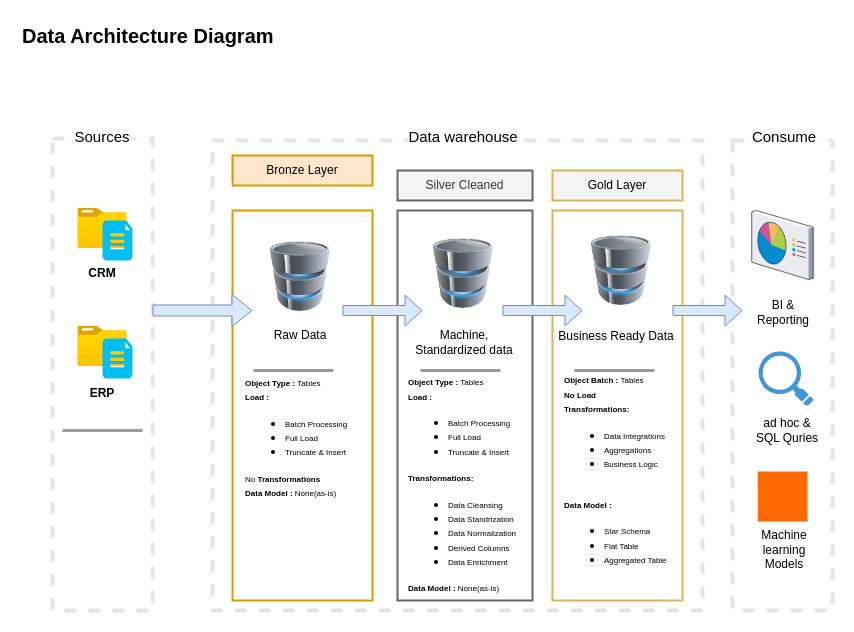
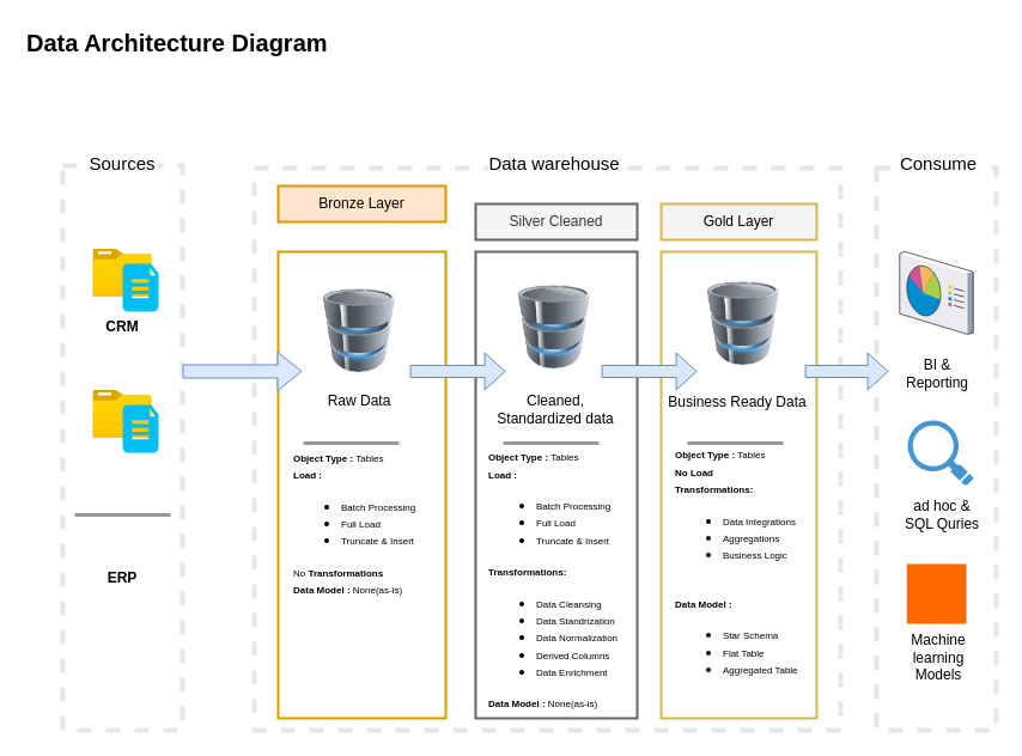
- <mxCell id="30" value="Machine, Standardized data" style="text;html=1;align=center;verticalAlign=middle;whiteSpace=wrap;rounded=0;" vertex="1" parent="1"><mxGeometry x="409" y="327" width="110" height="30" as="geometry" /></mxCell>
+ <mxCell id="30" value="Cleaned, Standardized data" style="text;html=1;align=center;verticalAlign=middle;whiteSpace=wrap;rounded=0;" vertex="1" parent="1"><mxGeometry x="409" y="327" width="110" height="30" as="geometry" /></mxCell>
- <mxCell id="18" value="&lt;b&gt;ERP&lt;/b&gt;" style="text;html=1;align=center;verticalAlign=middle;whiteSpace=wrap;rounded=0;" vertex="1" parent="1"><mxGeometry x="71.64" y="378" width="60" height="30" as="geometry" /></mxCell>
+ <mxCell id="18" value="&lt;b&gt;ERP&lt;/b&gt;" style="text;html=1;align=center;verticalAlign=middle;whiteSpace=wrap;rounded=0;" vertex="1" parent="1"><mxGeometry x="71.64" y="468" width="60" height="30" as="geometry" /></mxCell>
- <mxCell id="37" value="&lt;font style=&quot;font-size: 8px;&quot;&gt;&lt;b style=&quot;&quot;&gt;Object Batch : &lt;/b&gt;Tables&lt;/font&gt;&lt;div&gt;&lt;span style=&quot;font-size: 8px;&quot;&gt;&lt;b&gt;No Load&lt;/b&gt;&lt;br&gt;&lt;/span&gt;&lt;div&gt;&lt;b&gt;&lt;font style=&quot;font-size: 8px;&quot;&gt;Transformations:&lt;/font&gt;&lt;/b&gt;&lt;/div&gt;&lt;div&gt;&lt;ul&gt;&lt;li&gt;&lt;span style=&quot;font-size: 8px;&quot;&gt;Data Integrations&lt;/span&gt;&lt;/li&gt;&lt;li&gt;&lt;font style=&quot;font-size: 8px;&quot;&gt;Aggregations&lt;/font&gt;&lt;/li&gt;&lt;li&gt;&lt;span style=&quot;font-size: 8px;&quot;&gt;Business Logic&lt;/span&gt;&lt;/li&gt;&lt;/ul&gt;&lt;div&gt;&lt;br&gt;&lt;/div&gt;&lt;div&gt;&lt;span style=&quot;font-size: 8px;&quot;&gt;&lt;b&gt;Data Model :&lt;/b&gt;&lt;/span&gt;&lt;/div&gt;&lt;div&gt;&lt;ul&gt;&lt;li&gt;&lt;span style=&quot;font-size: 8px;&quot;&gt;Star Schema&lt;/span&gt;&lt;/li&gt;&lt;li&gt;&lt;span style=&quot;font-size: 8px;&quot;&gt;Flat Table&lt;/span&gt;&lt;/li&gt;&lt;li&gt;&lt;span style=&quot;font-size: 8px;&quot;&gt;Aggregated Table&lt;/span&gt;&lt;/li&gt;&lt;/ul&gt;&lt;/div&gt;&lt;/div&gt;&lt;/div&gt;" style="text;html=1;align=left;verticalAlign=middle;whiteSpace=wrap;rounded=0;" vertex="1" parent="1"><mxGeometry x="561.5" y="357" width="109" height="236" as="geometry" /></mxCell>
+ <mxCell id="37" value="&lt;font style=&quot;font-size: 8px;&quot;&gt;&lt;b style=&quot;&quot;&gt;Object Type : &lt;/b&gt;Tables&lt;/font&gt;&lt;div&gt;&lt;span style=&quot;font-size: 8px;&quot;&gt;&lt;b&gt;No Load&lt;/b&gt;&lt;br&gt;&lt;/span&gt;&lt;div&gt;&lt;b&gt;&lt;font style=&quot;font-size: 8px;&quot;&gt;Transformations:&lt;/font&gt;&lt;/b&gt;&lt;/div&gt;&lt;div&gt;&lt;ul&gt;&lt;li&gt;&lt;span style=&quot;font-size: 8px;&quot;&gt;Data Integrations&lt;/span&gt;&lt;/li&gt;&lt;li&gt;&lt;font style=&quot;font-size: 8px;&quot;&gt;Aggregations&lt;/font&gt;&lt;/li&gt;&lt;li&gt;&lt;span style=&quot;font-size: 8px;&quot;&gt;Business Logic&lt;/span&gt;&lt;/li&gt;&lt;/ul&gt;&lt;div&gt;&lt;br&gt;&lt;/div&gt;&lt;div&gt;&lt;span style=&quot;font-size: 8px;&quot;&gt;&lt;b&gt;Data Model :&lt;/b&gt;&lt;/span&gt;&lt;/div&gt;&lt;div&gt;&lt;ul&gt;&lt;li&gt;&lt;span style=&quot;font-size: 8px;&quot;&gt;Star Schema&lt;/span&gt;&lt;/li&gt;&lt;li&gt;&lt;span style=&quot;font-size: 8px;&quot;&gt;Flat Table&lt;/span&gt;&lt;/li&gt;&lt;li&gt;&lt;span style=&quot;font-size: 8px;&quot;&gt;Aggregated Table&lt;/span&gt;&lt;/li&gt;&lt;/ul&gt;&lt;/div&gt;&lt;/div&gt;&lt;/div&gt;" style="text;html=1;align=left;verticalAlign=middle;whiteSpace=wrap;rounded=0;" vertex="1" parent="1"><mxGeometry x="561.5" y="357" width="109" height="236" as="geometry" /></mxCell>
